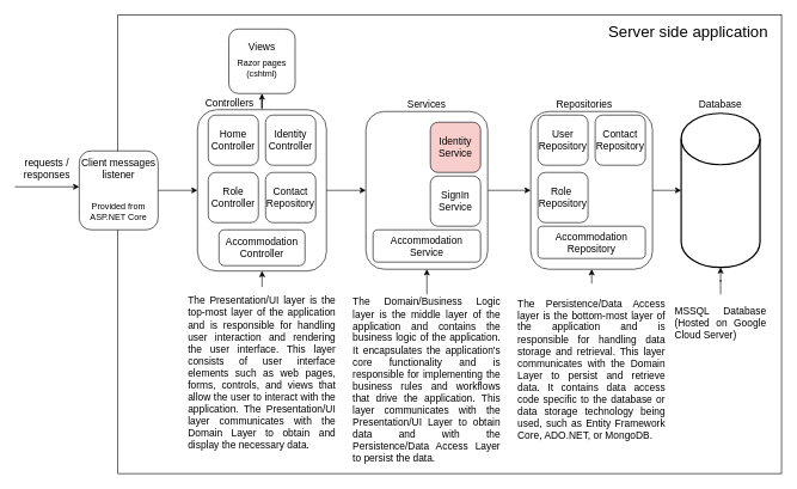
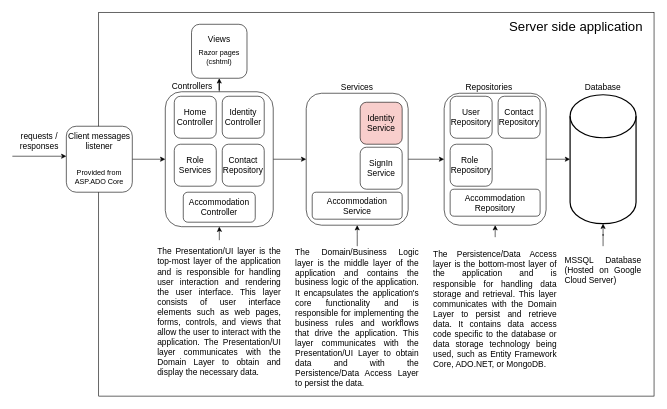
- <mxCell id="20" value="&lt;font style=&quot;font-size: 14px;&quot;&gt;Role&lt;br&gt;Controller&lt;br&gt;&lt;/font&gt;" style="text;html=1;strokeColor=none;fillColor=none;align=center;verticalAlign=middle;whiteSpace=wrap;rounded=0;" vertex="1" parent="1"><mxGeometry x="290" y="240" width="70" height="70" as="geometry" /></mxCell>
+ <mxCell id="20" value="&lt;font style=&quot;font-size: 14px;&quot;&gt;Role&lt;br&gt;Services&lt;br&gt;&lt;/font&gt;" style="text;html=1;strokeColor=none;fillColor=none;align=center;verticalAlign=middle;whiteSpace=wrap;rounded=0;" vertex="1" parent="1"><mxGeometry x="290" y="240" width="70" height="70" as="geometry" /></mxCell>
- <mxCell id="37" value="Provided from ASP.NET Core" style="text;html=1;strokeColor=none;fillColor=none;align=center;verticalAlign=middle;whiteSpace=wrap;rounded=0;" vertex="1" parent="1"><mxGeometry x="110" y="280" width="110" height="30" as="geometry" /></mxCell>
+ <mxCell id="37" value="Provided from ASP.ADO Core" style="text;html=1;strokeColor=none;fillColor=none;align=center;verticalAlign=middle;whiteSpace=wrap;rounded=0;" vertex="1" parent="1"><mxGeometry x="110" y="280" width="110" height="30" as="geometry" /></mxCell>
